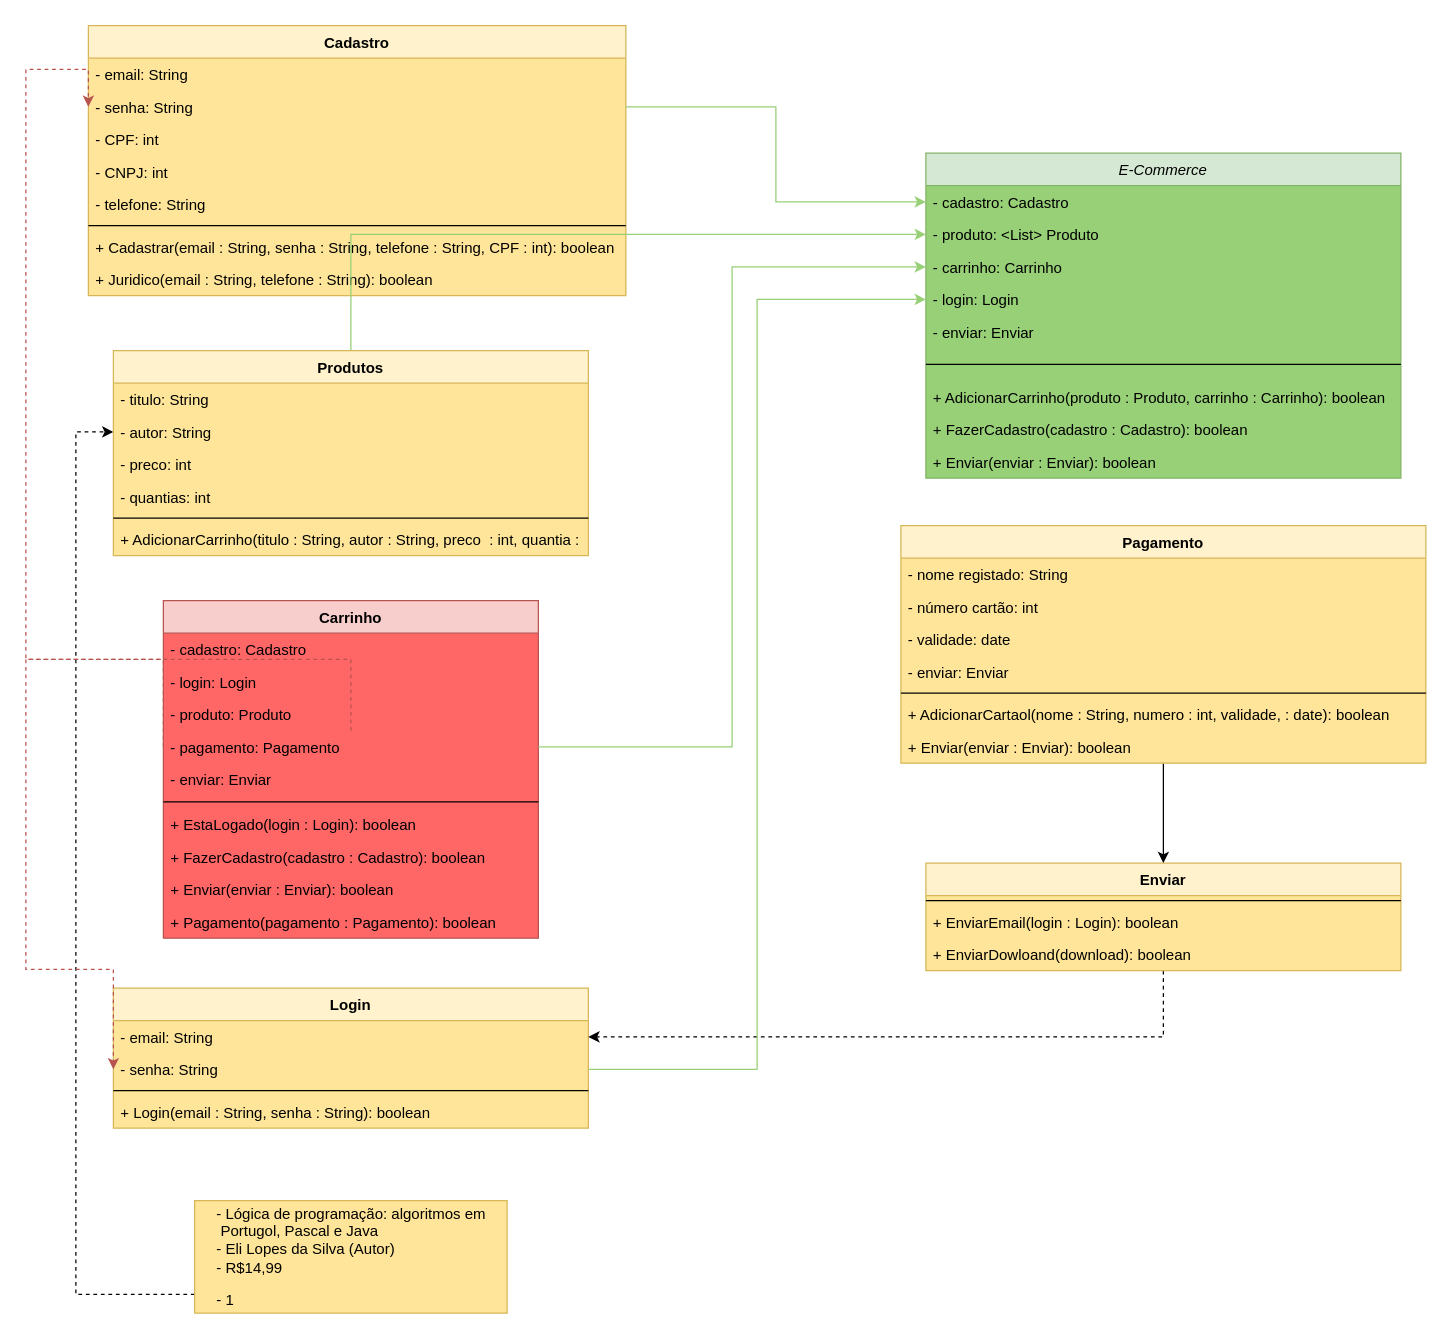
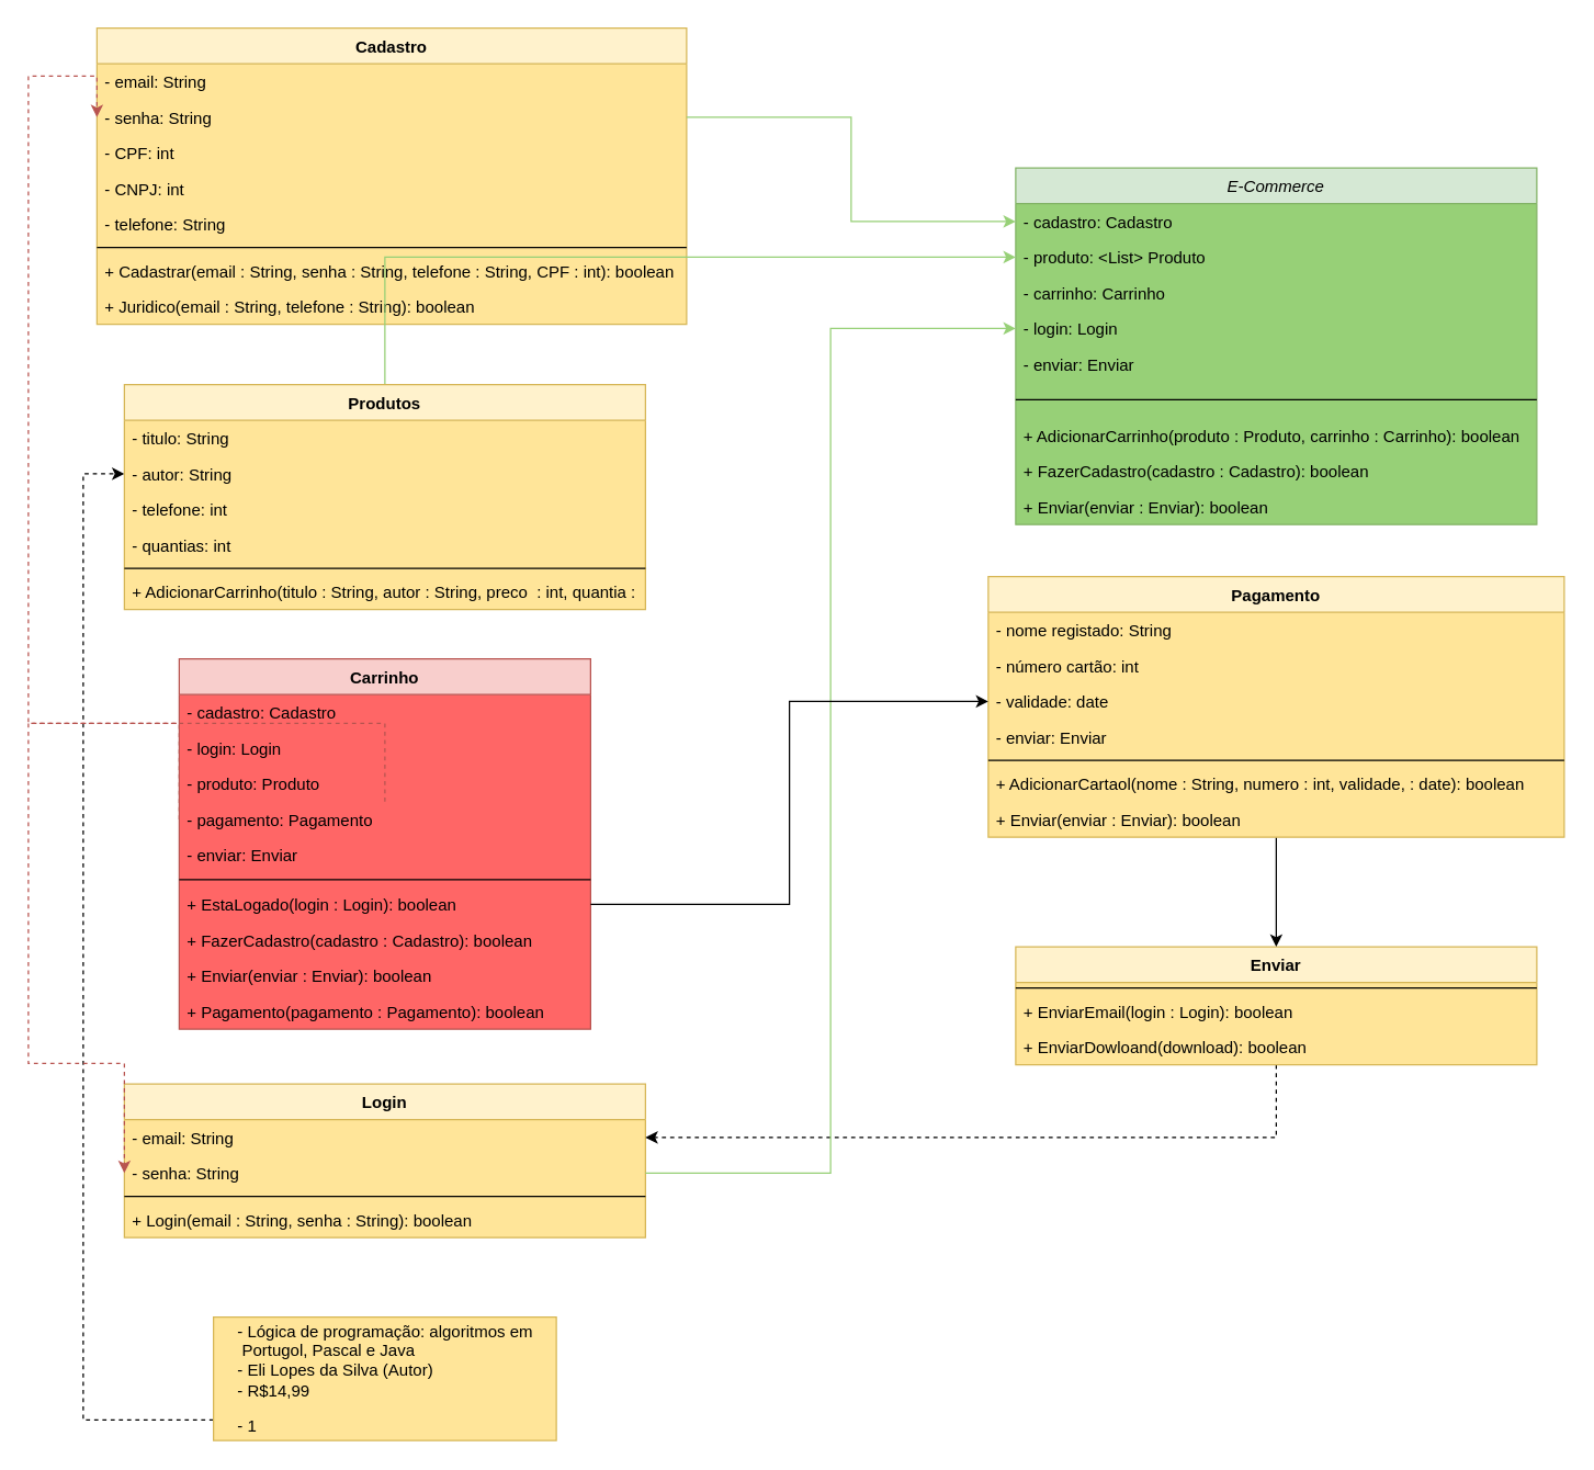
- <mxCell id="63" style="edgeStyle=orthogonalEdgeStyle;rounded=0;orthogonalLoop=1;jettySize=auto;html=1;entryX=0;entryY=0.5;entryDx=0;entryDy=0;fontSize=28;strokeColor=#97D077;" edge="1" parent="1" source="16" target="5"><mxGeometry relative="1" as="geometry" /></mxCell>
- <mxCell id="57" value="- preco: int" style="text;strokeColor=none;fillColor=none;align=left;verticalAlign=top;spacingLeft=4;spacingRight=4;overflow=hidden;rotatable=0;points=[[0,0.5],[1,0.5]];portConstraint=eastwest;" vertex="1" parent="54"><mxGeometry y="78" width="380" height="26" as="geometry" /></mxCell>
+ <mxCell id="57" value="- telefone: int" style="text;strokeColor=none;fillColor=none;align=left;verticalAlign=top;spacingLeft=4;spacingRight=4;overflow=hidden;rotatable=0;points=[[0,0.5],[1,0.5]];portConstraint=eastwest;" vertex="1" parent="54"><mxGeometry y="78" width="380" height="26" as="geometry" /></mxCell>
+ <mxCell id="64" style="edgeStyle=orthogonalEdgeStyle;rounded=0;orthogonalLoop=1;jettySize=auto;html=1;entryX=0;entryY=0.5;entryDx=0;entryDy=0;fontSize=28;" edge="1" parent="1" source="19" target="48"><mxGeometry relative="1" as="geometry" /></mxCell>
